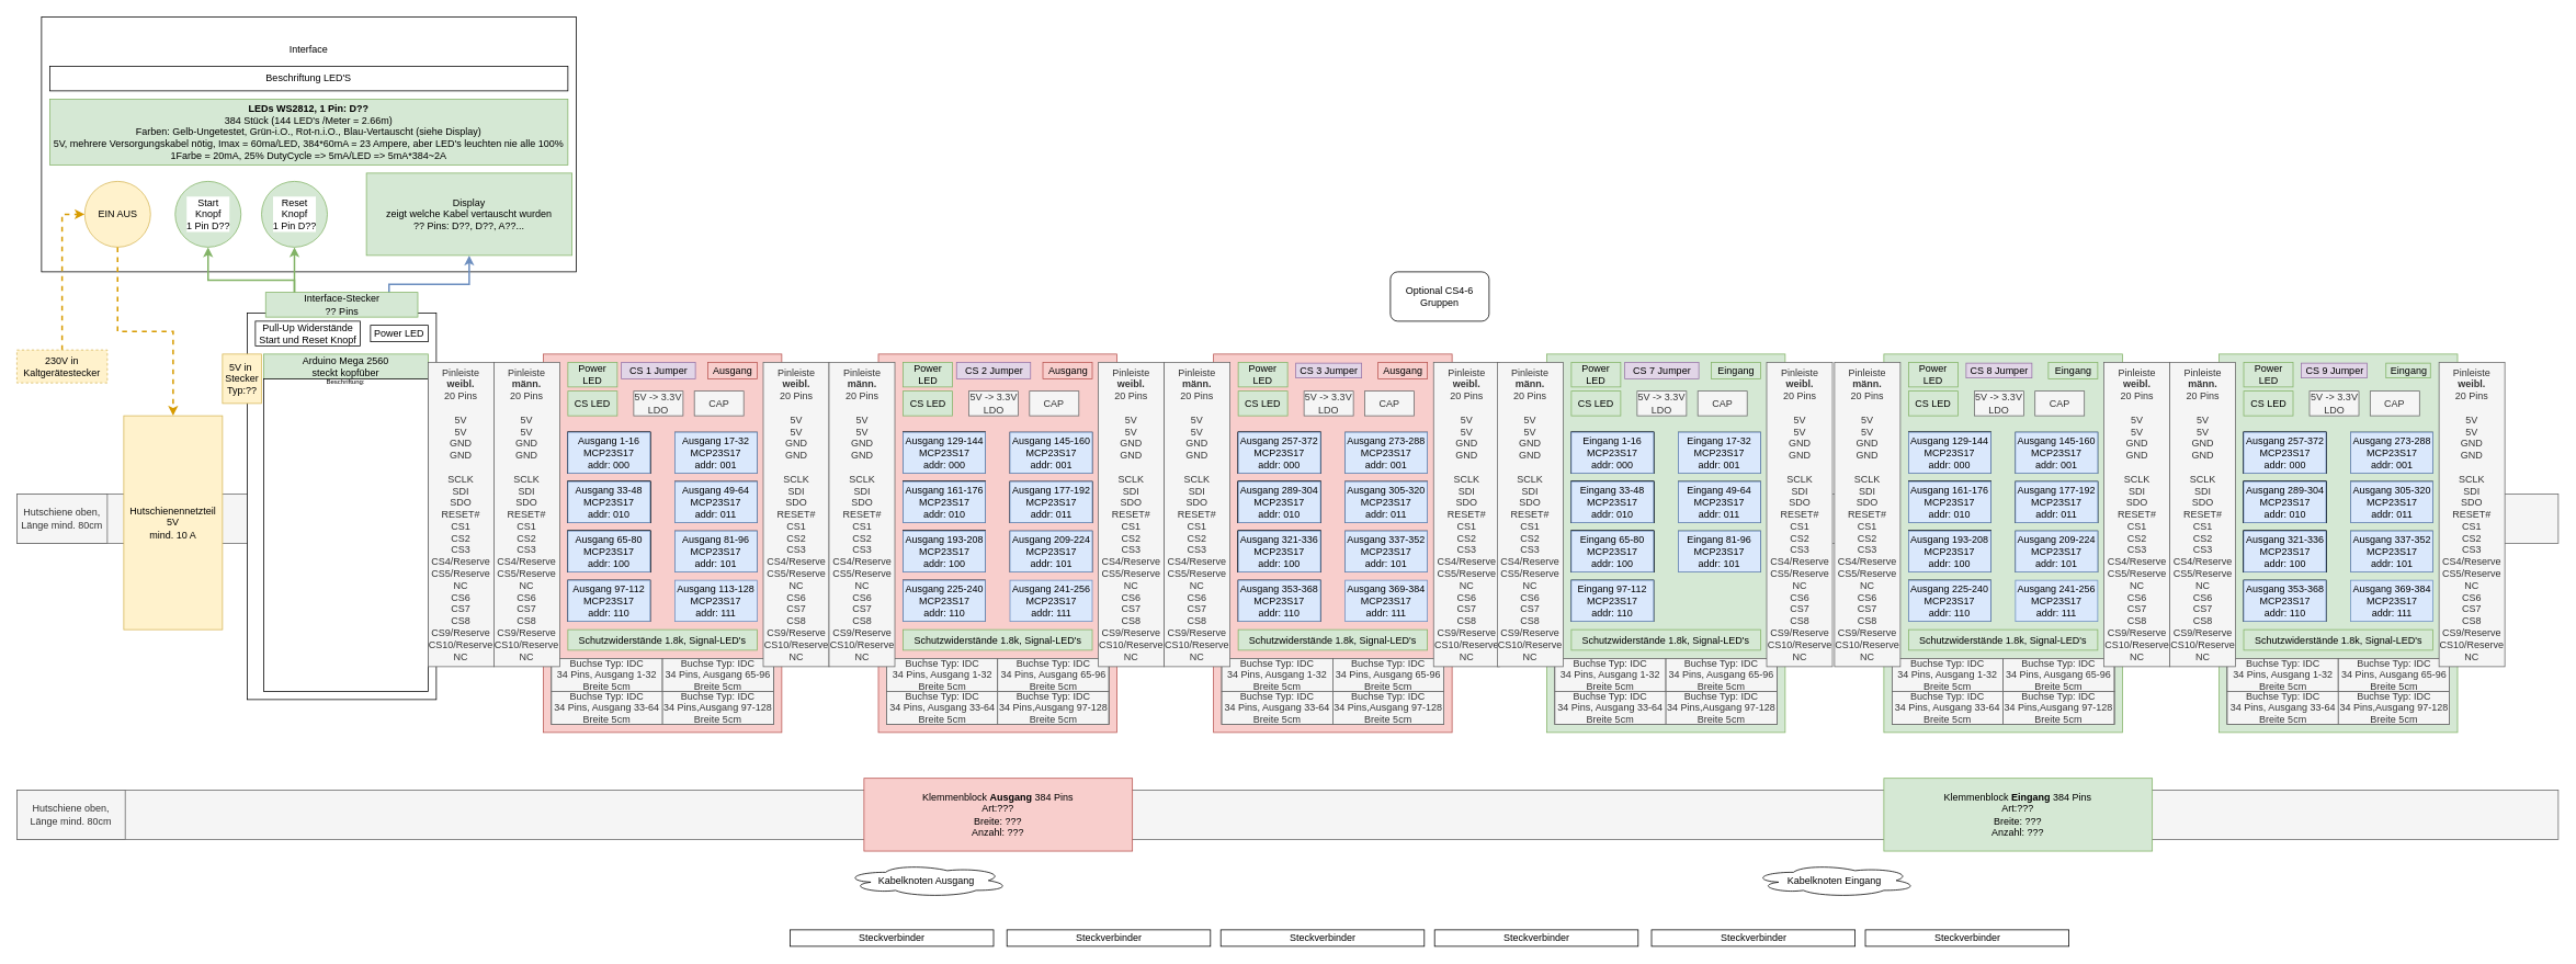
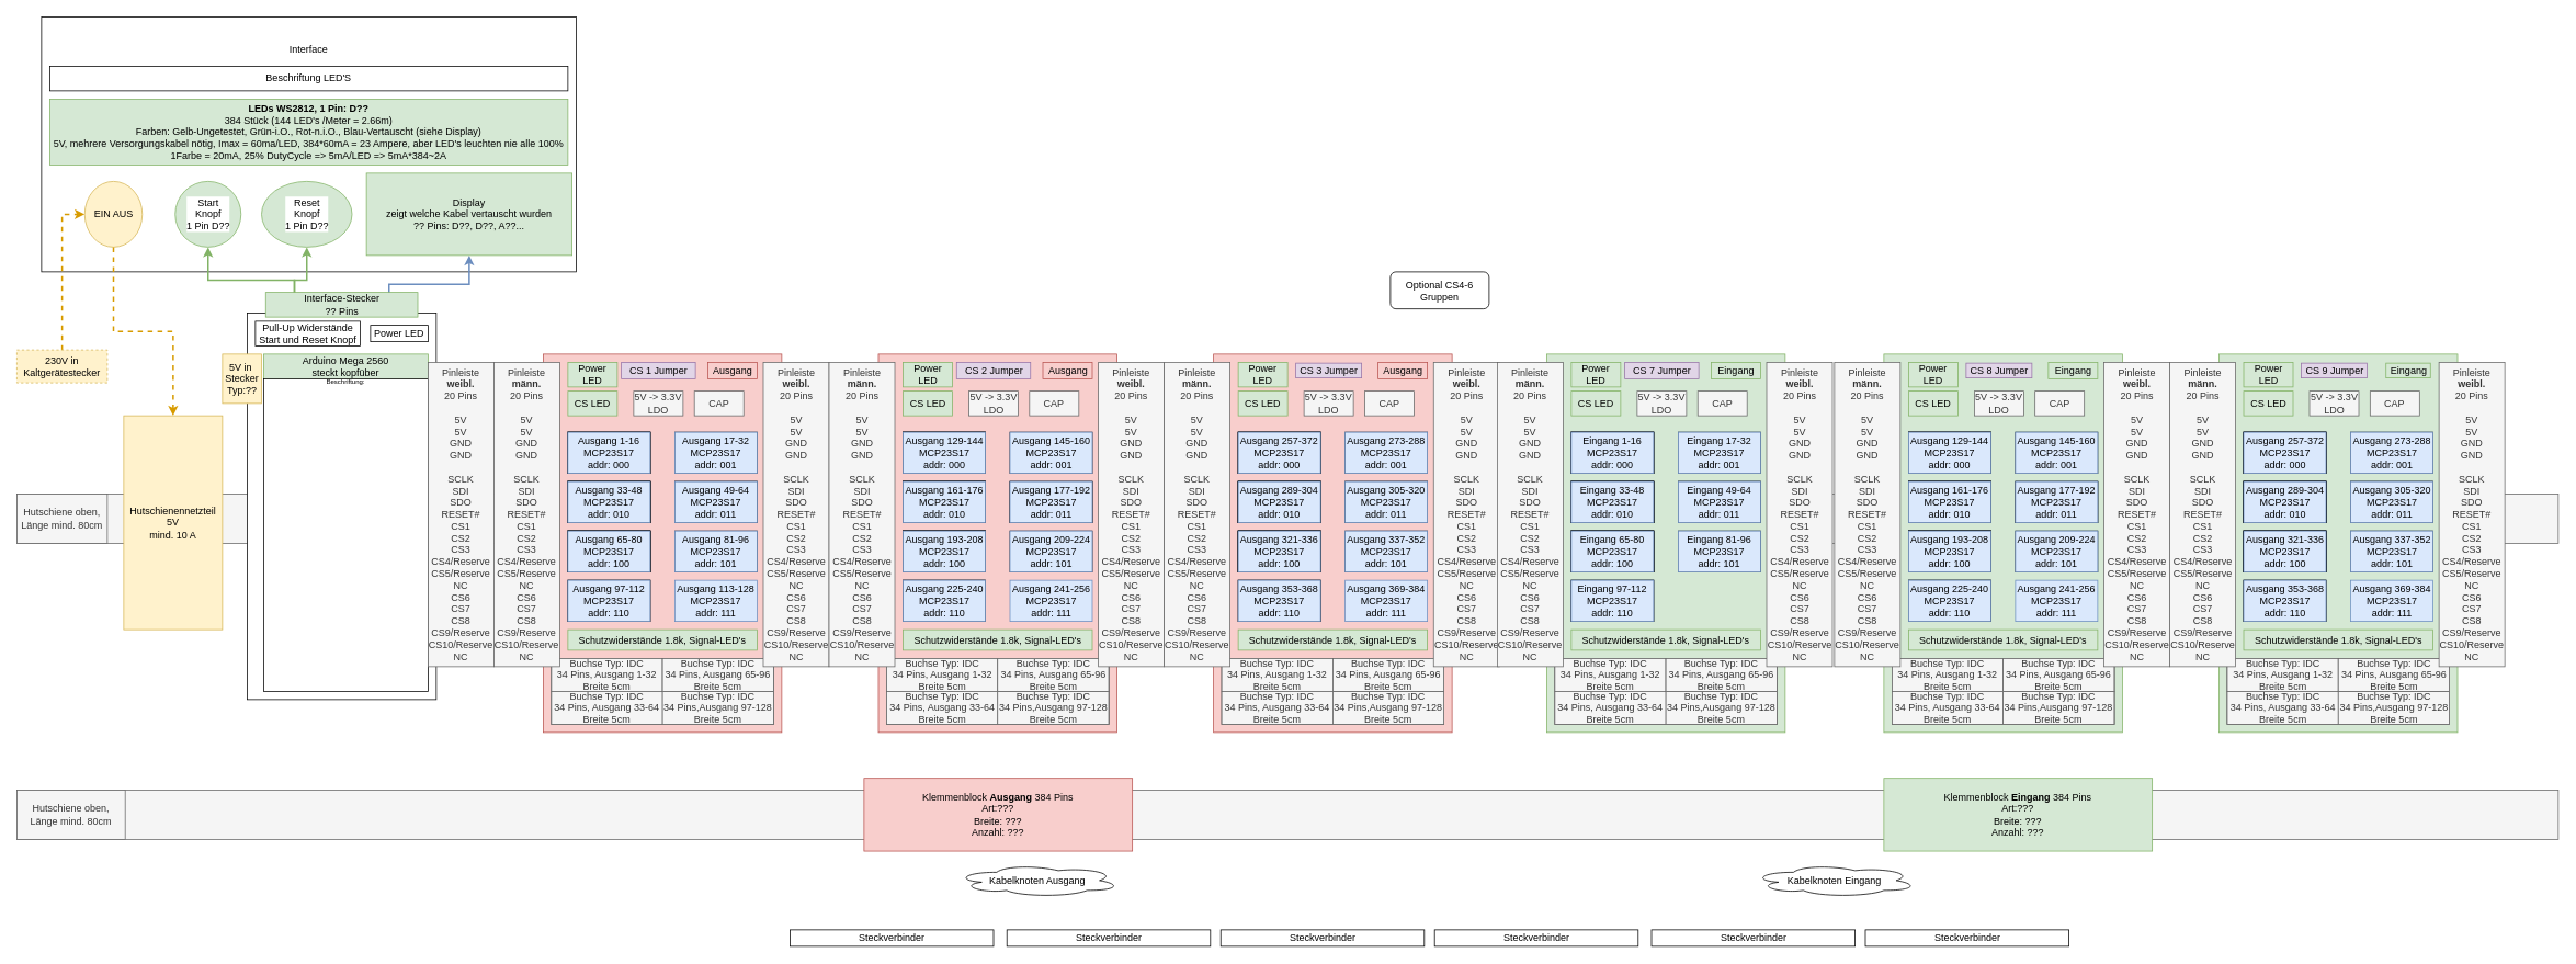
- <mxCell id="17" value="EIN AUS" style="ellipse;whiteSpace=wrap;html=1;aspect=fixed;fillColor=#fff2cc;strokeColor=#d6b656;" parent="1" vertex="1"><mxGeometry x="102.5" y="220" width="80" height="80" as="geometry" /></mxCell>
+ <mxCell id="17" value="EIN AUS" style="ellipse;whiteSpace=wrap;html=1;aspect=fixed;fillColor=#fff2cc;strokeColor=#d6b656;" parent="1" vertex="1"><mxGeometry x="102.5" y="220" width="70" height="80" as="geometry" /></mxCell>
- <mxCell id="21" value="Reset&lt;br&gt;Knopf&lt;br&gt;1 Pin D??" style="ellipse;whiteSpace=wrap;html=1;aspect=fixed;labelBackgroundColor=#FFFFFF;strokeColor=#82b366;fillColor=#d5e8d4;" parent="1" vertex="1"><mxGeometry x="317.5" y="220" width="80" height="80" as="geometry" /></mxCell>
+ <mxCell id="21" value="Reset&lt;br&gt;Knopf&lt;br&gt;1 Pin D??" style="ellipse;whiteSpace=wrap;html=1;aspect=fixed;labelBackgroundColor=#FFFFFF;strokeColor=#82b366;fillColor=#d5e8d4;" parent="1" vertex="1"><mxGeometry x="317.5" y="220" width="110" height="80" as="geometry" /></mxCell>
- <mxCell id="331" value="Optional CS4-6 Gruppen" style="rounded=1;whiteSpace=wrap;html=1;" vertex="1" parent="1"><mxGeometry x="1690" y="330" width="120" height="60" as="geometry" /></mxCell>
+ <mxCell id="331" value="Optional CS4-6 Gruppen" style="rounded=1;whiteSpace=wrap;html=1;" vertex="1" parent="1"><mxGeometry x="1690" y="330" width="120" height="45" as="geometry" /></mxCell>
- <mxCell id="30" value="Kabelknoten Ausgang" style="ellipse;shape=cloud;whiteSpace=wrap;html=1;" vertex="1" parent="1"><mxGeometry x="1026.25" y="1050" width="200" height="40" as="geometry" /></mxCell>
+ <mxCell id="30" value="Kabelknoten Ausgang" style="ellipse;shape=cloud;whiteSpace=wrap;html=1;" vertex="1" parent="1"><mxGeometry x="1161.25" y="1050" width="200" height="40" as="geometry" /></mxCell>
